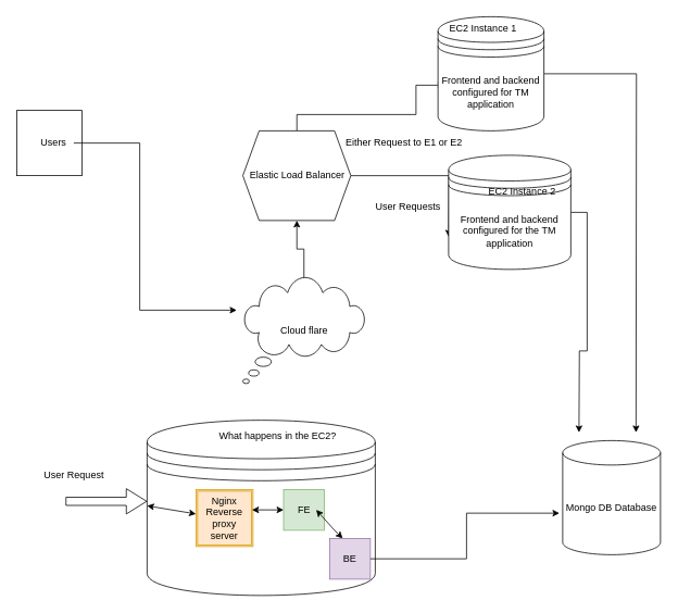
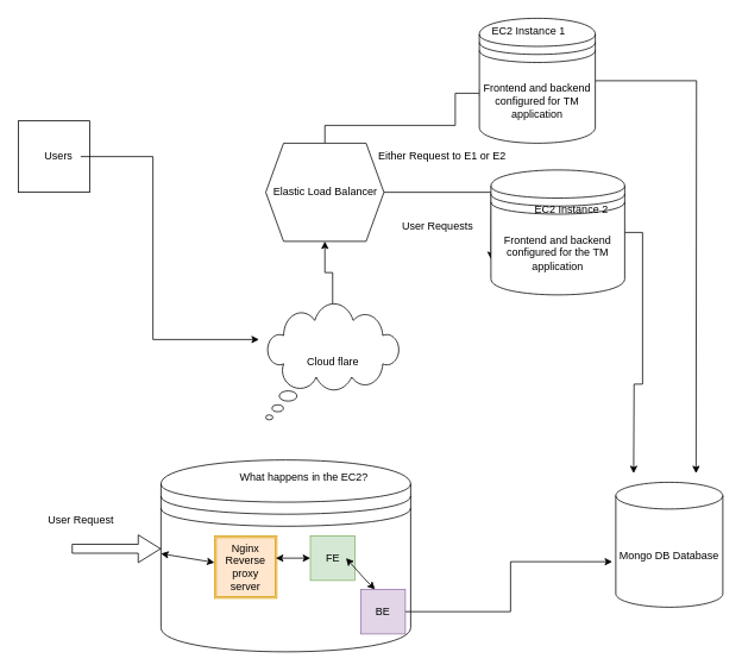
- <mxCell id="12" value="User Requests" style="text;html=1;align=center;verticalAlign=middle;resizable=0;points=[];autosize=1;strokeColor=none;fillColor=none;" vertex="1" parent="1"><mxGeometry x="450" y="238" width="100" height="30" as="geometry" /></mxCell>
+ <mxCell id="12" value="User Requests" style="text;html=1;align=center;verticalAlign=middle;resizable=0;points=[];autosize=1;strokeColor=none;fillColor=none;" vertex="1" parent="1"><mxGeometry x="440" y="238" width="100" height="30" as="geometry" /></mxCell>
